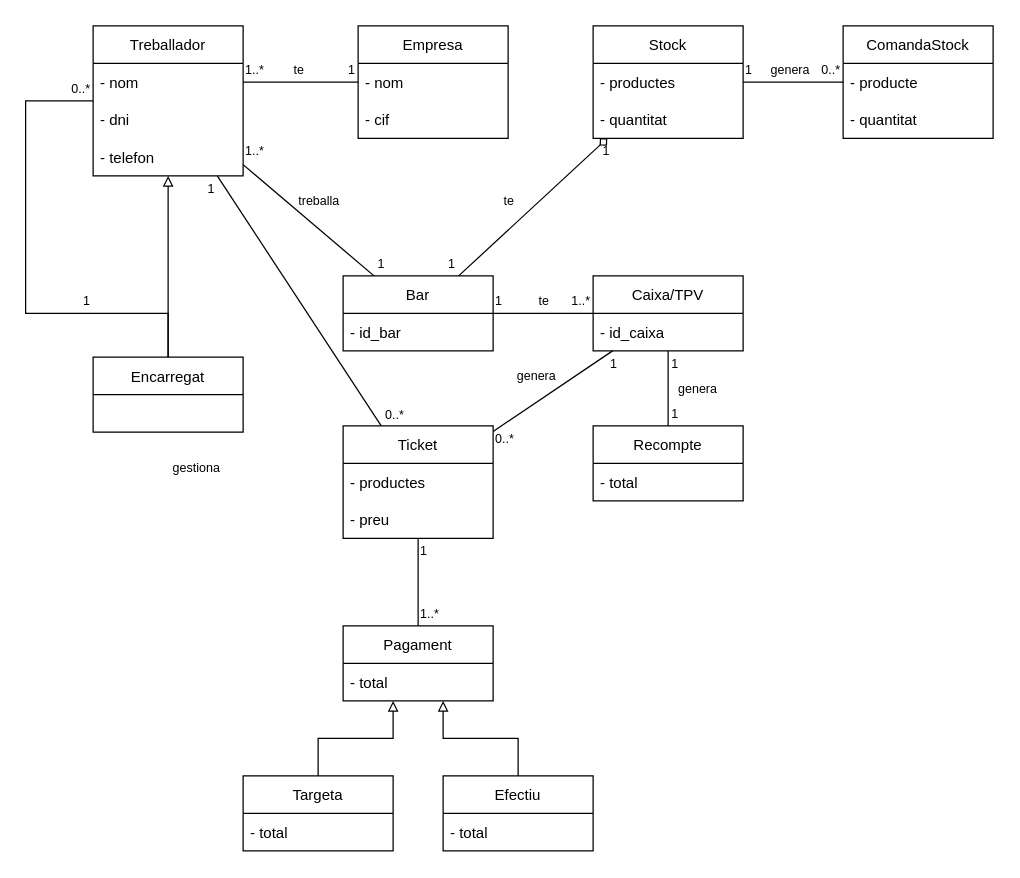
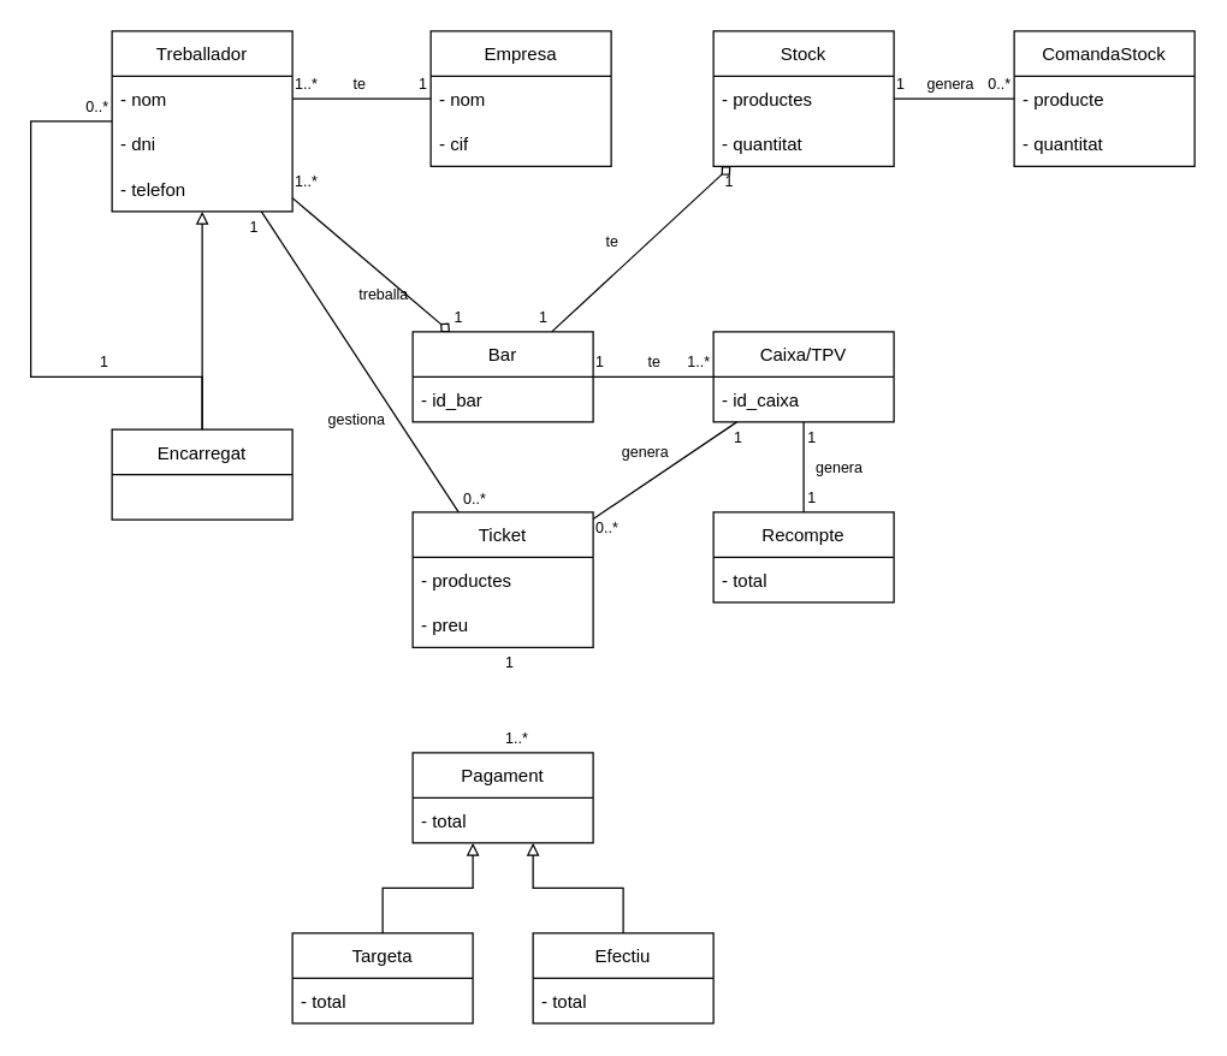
- <mxCell id="65" value="&lt;font style=&quot;font-size: 10px&quot;&gt;treballa&lt;/font&gt;" style="text;html=1;strokeColor=none;fillColor=none;align=center;verticalAlign=middle;whiteSpace=wrap;rounded=0;" vertex="1" parent="1"><mxGeometry x="220" y="150" width="70" height="20" as="geometry" /></mxCell>
+ <mxCell id="65" value="&lt;font style=&quot;font-size: 10px&quot;&gt;treballa&lt;/font&gt;" style="text;html=1;strokeColor=none;fillColor=none;align=center;verticalAlign=middle;whiteSpace=wrap;rounded=0;" vertex="1" parent="1"><mxGeometry x="220" y="185" width="70" height="20" as="geometry" /></mxCell>
- <mxCell id="6" style="rounded=0;orthogonalLoop=1;jettySize=auto;html=1;endArrow=none;endFill=0;" edge="1" parent="1" source="8" target="16"><mxGeometry relative="1" as="geometry" /></mxCell>
+ <mxCell id="6" style="rounded=0;orthogonalLoop=1;jettySize=auto;html=1;endArrow=diamond;endFill=0;" edge="1" parent="1" source="8" target="16"><mxGeometry relative="1" as="geometry" /></mxCell>
- <mxCell id="71" value="&lt;font style=&quot;font-size: 10px&quot;&gt;gestiona&lt;/font&gt;" style="text;html=1;strokeColor=none;fillColor=none;align=center;verticalAlign=middle;whiteSpace=wrap;rounded=0;" vertex="1" parent="1"><mxGeometry x="122" y="363" width="70" height="20" as="geometry" /></mxCell>
+ <mxCell id="71" value="&lt;font style=&quot;font-size: 10px&quot;&gt;gestiona&lt;/font&gt;" style="text;html=1;strokeColor=none;fillColor=none;align=center;verticalAlign=middle;whiteSpace=wrap;rounded=0;" vertex="1" parent="1"><mxGeometry x="202" y="268" width="70" height="20" as="geometry" /></mxCell>
- <mxCell id="24" style="edgeStyle=none;rounded=0;orthogonalLoop=1;jettySize=auto;html=1;endArrow=none;endFill=0;" edge="1" parent="1" source="25" target="28"><mxGeometry relative="1" as="geometry" /></mxCell>
